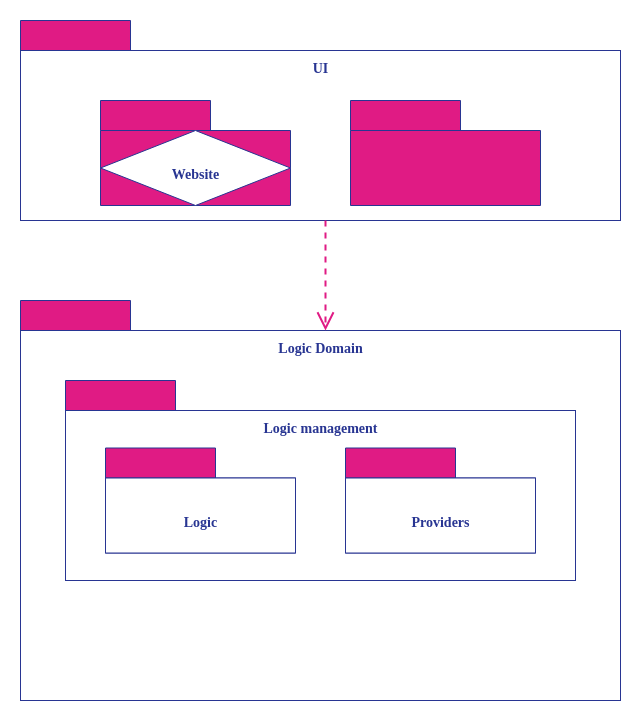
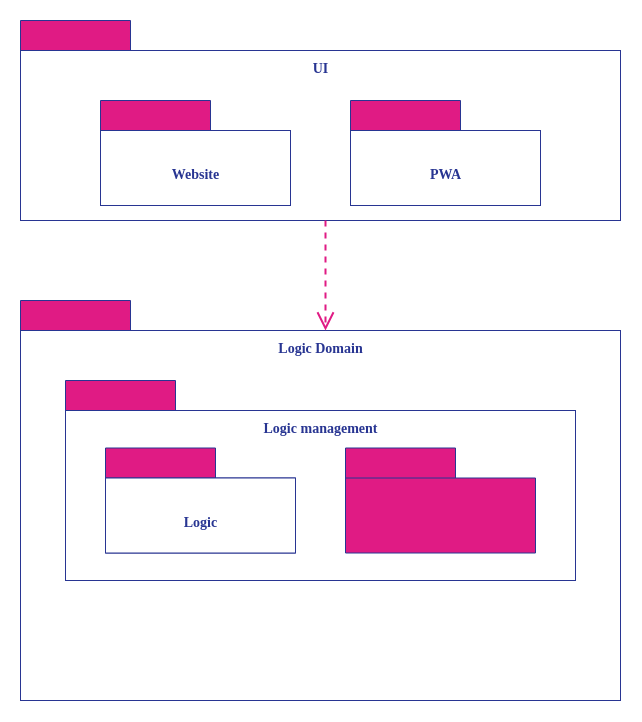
- <mxCell id="5" value="Website" style="rhombus;html=1;strokeColor=#283592;resizeWidth=1;resizeHeight=1;fillColor=default;part=1;connectable=0;allowArrows=0;deletable=0;fontColor=#283592;verticalAlign=top;fontFamily=Verdana;fontSize=14;fontStyle=1;labelPosition=center;verticalLabelPosition=middle;align=center;" vertex="1" parent="1"><mxGeometry x="100" y="130" width="190" height="75" as="geometry"><mxPoint y="30" as="offset" /></mxGeometry></mxCell>
+ <mxCell id="5" value="Website" style="html=1;strokeColor=#283592;resizeWidth=1;resizeHeight=1;fillColor=default;part=1;connectable=0;allowArrows=0;deletable=0;fontColor=#283592;verticalAlign=top;fontFamily=Verdana;fontSize=14;fontStyle=1;labelPosition=center;verticalLabelPosition=middle;align=center;" vertex="1" parent="1"><mxGeometry x="100" y="130" width="190" height="75" as="geometry"><mxPoint y="30" as="offset" /></mxGeometry></mxCell>
+ <mxCell id="7" value="PWA" style="html=1;strokeColor=#283592;resizeWidth=1;resizeHeight=1;fillColor=default;part=1;connectable=0;allowArrows=0;deletable=0;fontColor=#283592;verticalAlign=top;fontFamily=Verdana;fontSize=14;fontStyle=1" vertex="1" parent="1"><mxGeometry x="350" y="130" width="190" height="75" as="geometry"><mxPoint y="30" as="offset" /></mxGeometry></mxCell>
- <mxCell id="16" value="Providers" style="html=1;strokeColor=#283592;resizeWidth=1;resizeHeight=1;fillColor=default;part=1;connectable=0;allowArrows=0;deletable=0;fontColor=#283592;verticalAlign=top;fontFamily=Verdana;fontSize=14;fontStyle=1" vertex="1" parent="1"><mxGeometry x="345" y="477.5" width="190" height="75" as="geometry"><mxPoint y="30" as="offset" /></mxGeometry></mxCell>
